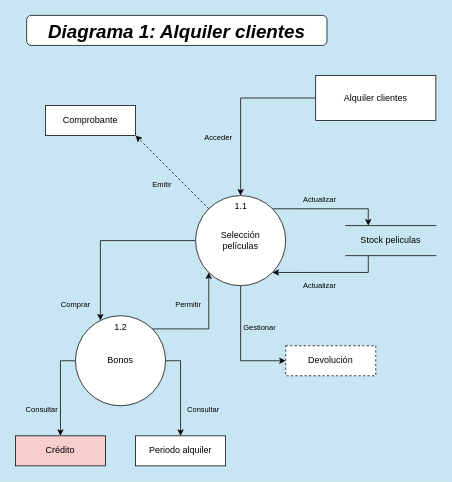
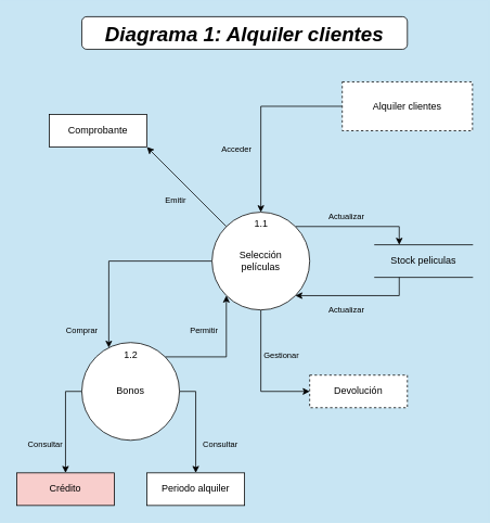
- <mxCell id="2" value="&lt;font style=&quot;font-size: 13px;&quot;&gt;&lt;b style=&quot;font-size: 25px;&quot;&gt;&lt;i&gt;Diagrama 1: Alquiler clientes&lt;br&gt;&lt;/i&gt;&lt;/b&gt;&lt;/font&gt;" style="rounded=1;whiteSpace=wrap;html=1;" vertex="1" parent="1"><mxGeometry x="35" y="20" width="400" height="40" as="geometry" /></mxCell>
+ <mxCell id="2" value="&lt;font style=&quot;font-size: 13px;&quot;&gt;&lt;b style=&quot;font-size: 25px;&quot;&gt;&lt;i&gt;Diagrama 1: Alquiler clientes&lt;br&gt;&lt;/i&gt;&lt;/b&gt;&lt;/font&gt;" style="rounded=1;whiteSpace=wrap;html=1;" vertex="1" parent="1"><mxGeometry x="100" y="20" width="400" height="40" as="geometry" /></mxCell>
- <mxCell id="4" value="&lt;div&gt;Alquiler clientes&lt;/div&gt;" style="rounded=0;whiteSpace=wrap;html=1;" vertex="1" parent="1"><mxGeometry x="420" y="100" width="160" height="60" as="geometry" /></mxCell>
+ <mxCell id="4" value="&lt;div&gt;Alquiler clientes&lt;/div&gt;" style="rounded=0;whiteSpace=wrap;html=1;dashed=1;" vertex="1" parent="1"><mxGeometry x="420" y="100" width="160" height="60" as="geometry" /></mxCell>
- <mxCell id="9" style="rounded=0;orthogonalLoop=1;jettySize=auto;html=1;exitX=0;exitY=0;exitDx=0;exitDy=0;entryX=1;entryY=1;entryDx=0;entryDy=0;dashed=1;" edge="1" parent="1" source="11" target="6"><mxGeometry relative="1" as="geometry" /></mxCell>
+ <mxCell id="9" style="rounded=0;orthogonalLoop=1;jettySize=auto;html=1;exitX=0;exitY=0;exitDx=0;exitDy=0;entryX=1;entryY=1;entryDx=0;entryDy=0;" edge="1" parent="1" source="11" target="6"><mxGeometry relative="1" as="geometry" /></mxCell>
